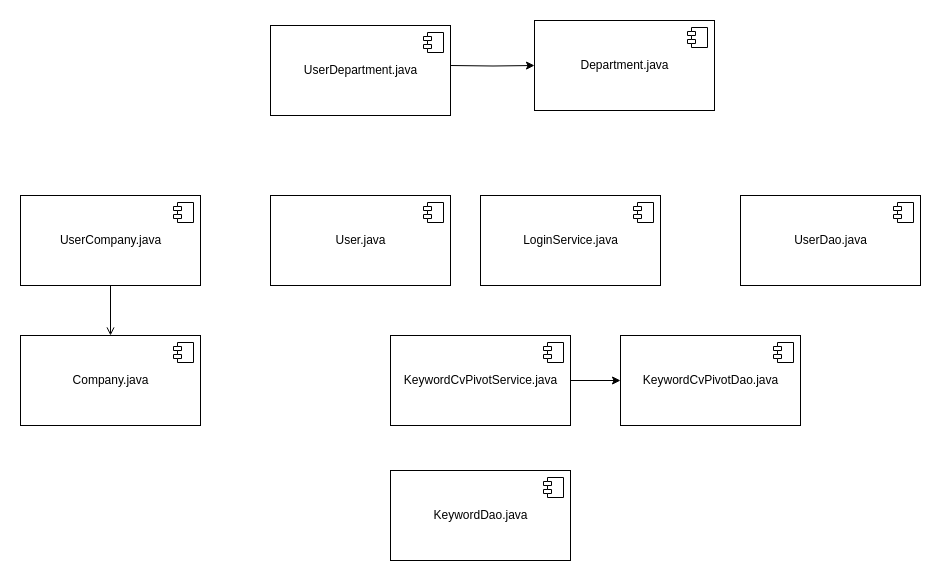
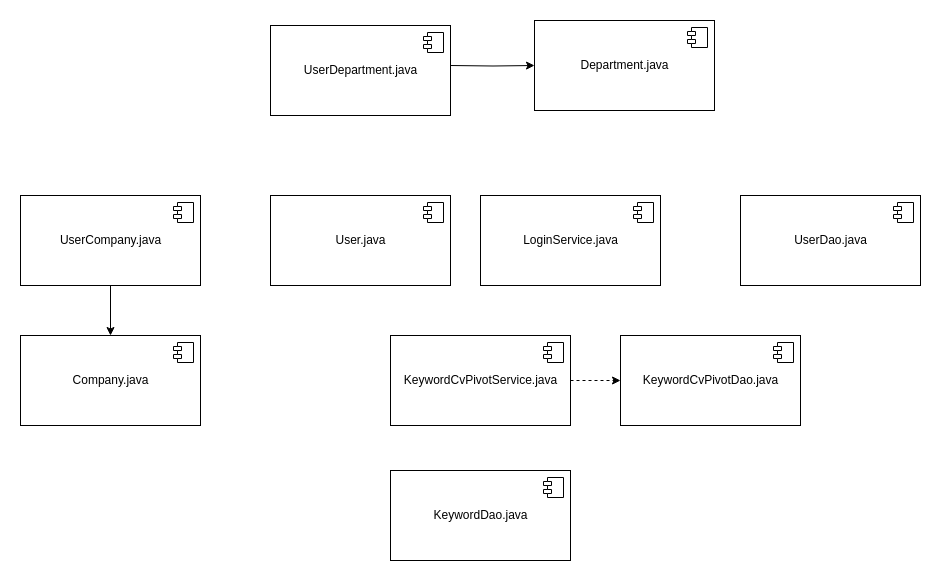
- <mxCell id="6" style="edgeStyle=orthogonalEdgeStyle;rounded=0;orthogonalLoop=1;jettySize=auto;html=1;endArrow=open;" edge="1" parent="1" source="7" target="10"><mxGeometry relative="1" as="geometry" /></mxCell>
+ <mxCell id="6" style="edgeStyle=orthogonalEdgeStyle;rounded=0;orthogonalLoop=1;jettySize=auto;html=1;" edge="1" parent="1" source="7" target="10"><mxGeometry relative="1" as="geometry" /></mxCell>
- <mxCell id="18" value="" style="edgeStyle=orthogonalEdgeStyle;rounded=0;orthogonalLoop=1;jettySize=auto;html=1;" edge="1" parent="1" source="19" target="21"><mxGeometry relative="1" as="geometry" /></mxCell>
+ <mxCell id="18" value="" style="edgeStyle=orthogonalEdgeStyle;rounded=0;orthogonalLoop=1;jettySize=auto;html=1;dashed=1;" edge="1" parent="1" source="19" target="21"><mxGeometry relative="1" as="geometry" /></mxCell>
